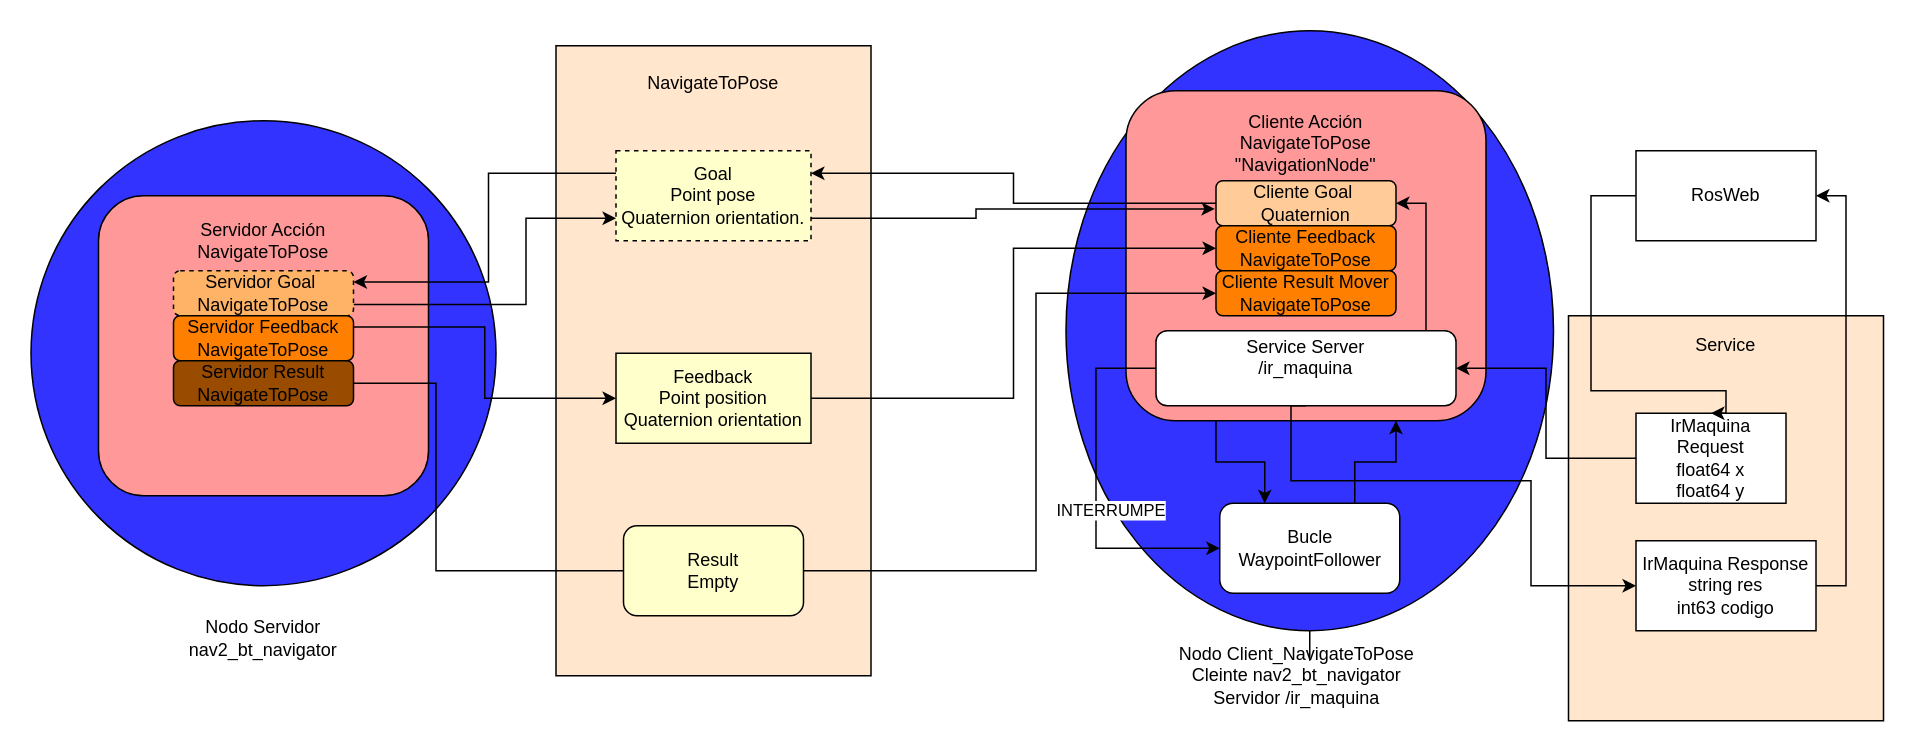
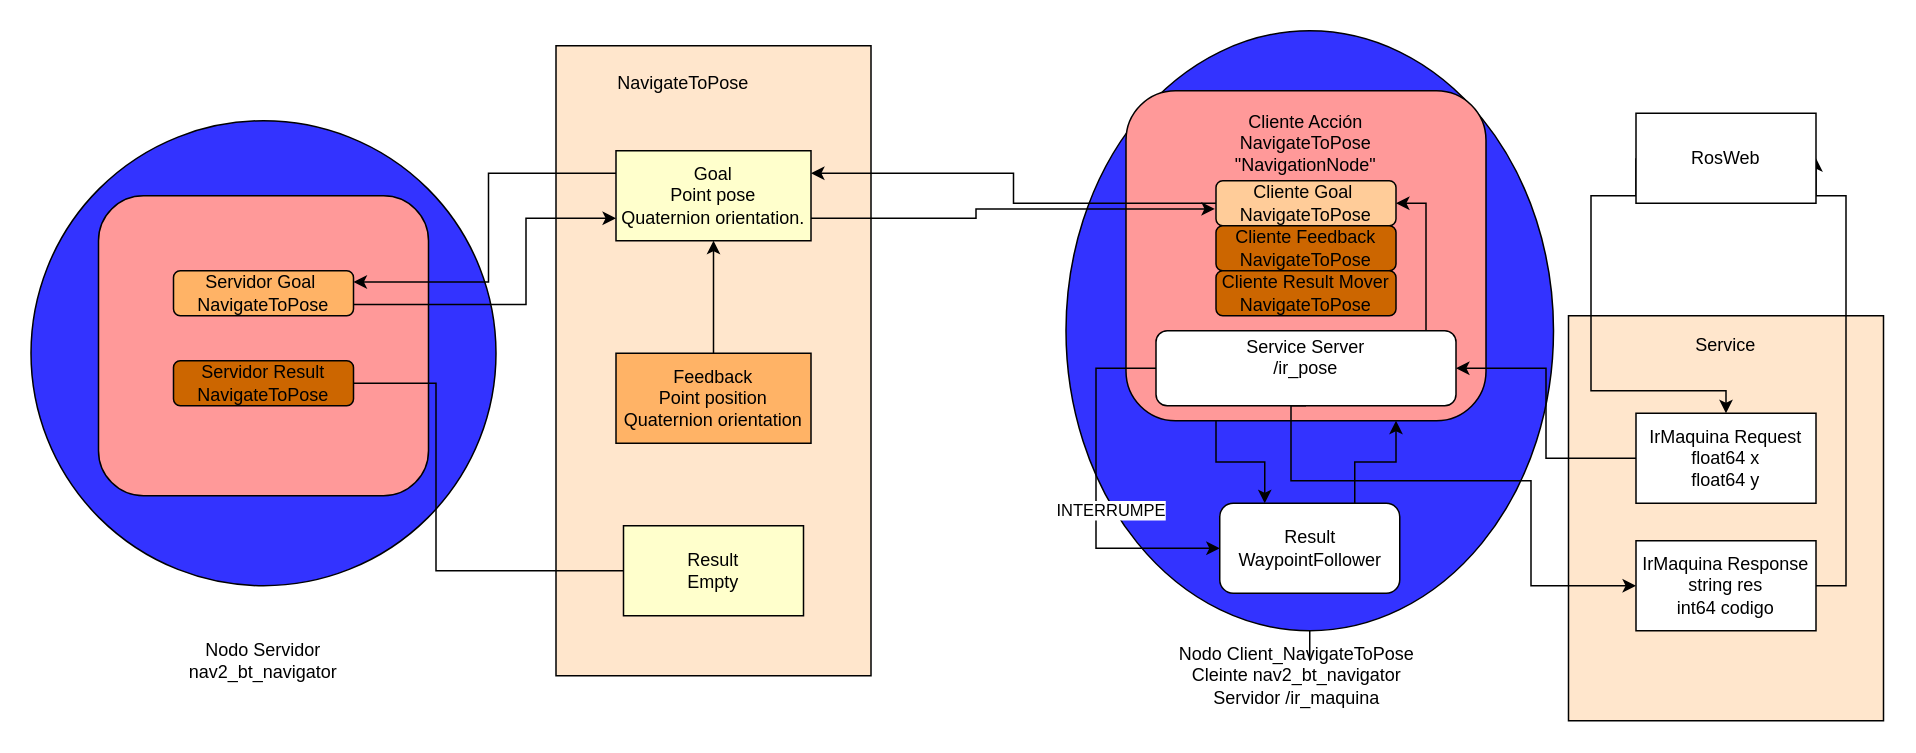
- <mxCell id="34" value="NavigateToPose" style="text;html=1;align=center;verticalAlign=middle;whiteSpace=wrap;rounded=0;" parent="1" vertex="1"><mxGeometry x="445" y="40" width="60" height="30" as="geometry" /></mxCell>
+ <mxCell id="34" value="NavigateToPose" style="text;html=1;align=center;verticalAlign=middle;whiteSpace=wrap;rounded=0;" parent="1" vertex="1"><mxGeometry x="425" y="40" width="60" height="30" as="geometry" /></mxCell>
- <mxCell id="8" value="&lt;div&gt;Goal&lt;/div&gt;&lt;div&gt;Point pose&lt;/div&gt;&lt;div&gt;Quaternion orientation.&lt;/div&gt;" style="rounded=0;whiteSpace=wrap;html=1;fillColor=#FFFFCC;dashed=1;" parent="1" vertex="1"><mxGeometry x="410" y="100" width="130" height="60" as="geometry" /></mxCell>
+ <mxCell id="8" value="&lt;div&gt;Goal&lt;/div&gt;&lt;div&gt;Point pose&lt;/div&gt;&lt;div&gt;Quaternion orientation.&lt;/div&gt;" style="rounded=0;whiteSpace=wrap;html=1;fillColor=#FFFFCC;" parent="1" vertex="1"><mxGeometry x="410" y="100" width="130" height="60" as="geometry" /></mxCell>
- <mxCell id="43" value="RosWeb" style="rounded=0;whiteSpace=wrap;html=1;" parent="1" vertex="1"><mxGeometry x="1090" y="100" width="120" height="60" as="geometry" /></mxCell>
+ <mxCell id="43" value="RosWeb" style="rounded=0;whiteSpace=wrap;html=1;" parent="1" vertex="1"><mxGeometry x="1090" y="75" width="120" height="60" as="geometry" /></mxCell>
- <mxCell id="23" value="&lt;div&gt;Cliente Goal&amp;nbsp;&lt;/div&gt;&lt;div&gt;Quaternion&lt;/div&gt;" style="rounded=1;whiteSpace=wrap;html=1;fillColor=#FFCC99;" parent="1" vertex="1"><mxGeometry x="810" y="120" width="120" height="30" as="geometry" /></mxCell>
+ <mxCell id="23" value="&lt;div&gt;Cliente Goal&amp;nbsp;&lt;/div&gt;&lt;div&gt;NavigateToPose&lt;/div&gt;" style="rounded=1;whiteSpace=wrap;html=1;fillColor=#FFCC99;" parent="1" vertex="1"><mxGeometry x="810" y="120" width="120" height="30" as="geometry" /></mxCell>
- <mxCell id="12" value="&lt;div&gt;Servidor Acción&lt;/div&gt;&lt;div&gt;NavigateToPose&lt;/div&gt;" style="text;html=1;align=center;verticalAlign=middle;whiteSpace=wrap;rounded=0;" parent="1" vertex="1"><mxGeometry x="110" y="140" width="130" height="40" as="geometry" /></mxCell>
- <mxCell id="24" value="Cliente Feedback NavigateToPose" style="rounded=1;whiteSpace=wrap;html=1;fillColor=#FF8000;" parent="1" vertex="1"><mxGeometry x="810" y="150" width="120" height="30" as="geometry" /></mxCell>
+ <mxCell id="24" value="Cliente Feedback NavigateToPose" style="rounded=1;whiteSpace=wrap;html=1;fillColor=#cc6600;" parent="1" vertex="1"><mxGeometry x="810" y="150" width="120" height="30" as="geometry" /></mxCell>
- <mxCell id="17" value="&lt;div&gt;Servidor Goal&amp;nbsp;&lt;/div&gt;&lt;div&gt;NavigateToPose&lt;/div&gt;" style="rounded=1;whiteSpace=wrap;html=1;fillColor=#FFB366;dashed=1;" parent="1" vertex="1"><mxGeometry x="115" y="180" width="120" height="30" as="geometry" /></mxCell>
+ <mxCell id="17" value="&lt;div&gt;Servidor Goal&amp;nbsp;&lt;/div&gt;&lt;div&gt;NavigateToPose&lt;/div&gt;" style="rounded=1;whiteSpace=wrap;html=1;fillColor=#FFB366;" parent="1" vertex="1"><mxGeometry x="115" y="180" width="120" height="30" as="geometry" /></mxCell>
- <mxCell id="25" value="Cliente Result Mover NavigateToPose" style="rounded=1;whiteSpace=wrap;html=1;fillColor=#ff8000;" parent="1" vertex="1"><mxGeometry x="810" y="180" width="120" height="30" as="geometry" /></mxCell>
+ <mxCell id="25" value="Cliente Result Mover NavigateToPose" style="rounded=1;whiteSpace=wrap;html=1;fillColor=#CC6600;" parent="1" vertex="1"><mxGeometry x="810" y="180" width="120" height="30" as="geometry" /></mxCell>
- <mxCell id="26" style="edgeStyle=orthogonalEdgeStyle;rounded=0;orthogonalLoop=1;jettySize=auto;html=1;entryX=0;entryY=0.5;entryDx=0;entryDy=0;" parent="1" source="9" target="24" edge="1"><mxGeometry relative="1" as="geometry" /></mxCell>
+ <mxCell id="26" style="edgeStyle=orthogonalEdgeStyle;rounded=0;orthogonalLoop=1;jettySize=auto;html=1;" parent="1" source="9" target="8" edge="1"><mxGeometry relative="1" as="geometry" /></mxCell>
- <mxCell id="19" value="Servidor Feedback NavigateToPose" style="rounded=1;whiteSpace=wrap;html=1;fillColor=#FF8000;" parent="1" vertex="1"><mxGeometry x="115" y="210" width="120" height="30" as="geometry" /></mxCell>
- <mxCell id="18" style="edgeStyle=orthogonalEdgeStyle;rounded=0;orthogonalLoop=1;jettySize=auto;html=1;exitX=1;exitY=0.25;exitDx=0;exitDy=0;" parent="1" source="19" target="9" edge="1"><mxGeometry relative="1" as="geometry" /></mxCell>
- <mxCell id="33" value="&lt;div&gt;Service Server&lt;/div&gt;&lt;div&gt;/ir_maquina&lt;/div&gt;&lt;div&gt;&lt;br&gt;&lt;/div&gt;" style="text;html=1;align=center;verticalAlign=middle;whiteSpace=wrap;rounded=0;" parent="1" vertex="1"><mxGeometry x="795" y="230" width="150" height="30" as="geometry" /></mxCell>
+ <mxCell id="33" value="&lt;div&gt;Service Server&lt;/div&gt;&lt;div&gt;/ir_pose&lt;/div&gt;&lt;div&gt;&lt;br&gt;&lt;/div&gt;" style="text;html=1;align=center;verticalAlign=middle;whiteSpace=wrap;rounded=0;" parent="1" vertex="1"><mxGeometry x="795" y="230" width="150" height="30" as="geometry" /></mxCell>
- <mxCell id="21" value="Servidor Result NavigateToPose" style="rounded=1;whiteSpace=wrap;html=1;fillColor=#994C00;" parent="1" vertex="1"><mxGeometry x="115" y="240" width="120" height="30" as="geometry" /></mxCell>
+ <mxCell id="21" value="Servidor Result NavigateToPose" style="rounded=1;whiteSpace=wrap;html=1;fillColor=#cc6600;" parent="1" vertex="1"><mxGeometry x="115" y="240" width="120" height="30" as="geometry" /></mxCell>
- <mxCell id="9" value="&lt;div&gt;Feedback&lt;/div&gt;&lt;div&gt;Point position&lt;/div&gt;&lt;div&gt;Quaternion orientation&lt;/div&gt;" style="rounded=0;whiteSpace=wrap;html=1;fillColor=#FFFFCC;" parent="1" vertex="1"><mxGeometry x="410" y="235" width="130" height="60" as="geometry" /></mxCell>
+ <mxCell id="9" value="&lt;div&gt;Feedback&lt;/div&gt;&lt;div&gt;Point position&lt;/div&gt;&lt;div&gt;Quaternion orientation&lt;/div&gt;" style="rounded=0;whiteSpace=wrap;html=1;fillColor=#ffb366;" parent="1" vertex="1"><mxGeometry x="410" y="235" width="130" height="60" as="geometry" /></mxCell>
- <mxCell id="38" value="&lt;div&gt;&lt;span style=&quot;background-color: transparent; color: light-dark(rgb(0, 0, 0), rgb(255, 255, 255));&quot;&gt;IrMaquina Request&lt;/span&gt;&lt;/div&gt;&lt;div&gt;&lt;span style=&quot;background-color: transparent; color: light-dark(rgb(0, 0, 0), rgb(255, 255, 255));&quot;&gt;float64 x&lt;/span&gt;&lt;/div&gt;&lt;div&gt;float64 y&lt;/div&gt;" style="rounded=0;whiteSpace=wrap;html=1;" parent="1" vertex="1"><mxGeometry x="1090" y="275" width="100" height="60" as="geometry" /></mxCell>
+ <mxCell id="38" value="&lt;div&gt;&lt;span style=&quot;background-color: transparent; color: light-dark(rgb(0, 0, 0), rgb(255, 255, 255));&quot;&gt;IrMaquina Request&lt;/span&gt;&lt;/div&gt;&lt;div&gt;&lt;span style=&quot;background-color: transparent; color: light-dark(rgb(0, 0, 0), rgb(255, 255, 255));&quot;&gt;float64 x&lt;/span&gt;&lt;/div&gt;&lt;div&gt;float64 y&lt;/div&gt;" style="rounded=0;whiteSpace=wrap;html=1;" parent="1" vertex="1"><mxGeometry x="1090" y="275" width="120" height="60" as="geometry" /></mxCell>
- <mxCell id="29" style="edgeStyle=orthogonalEdgeStyle;rounded=0;orthogonalLoop=1;jettySize=auto;html=1;exitX=1;exitY=0.5;exitDx=0;exitDy=0;entryX=0;entryY=0.5;entryDx=0;entryDy=0;" parent="1" source="10" target="25" edge="1"><mxGeometry relative="1" as="geometry"><Array as="points"><mxPoint x="690" y="380" /><mxPoint x="690" y="195" /></Array></mxGeometry></mxCell>
- <mxCell id="45" value="Bucle WaypointFollower" style="rounded=1;whiteSpace=wrap;html=1;" vertex="1" parent="1"><mxGeometry x="812.5" y="335" width="120" height="60" as="geometry" /></mxCell>
+ <mxCell id="45" value="Result WaypointFollower" style="rounded=1;whiteSpace=wrap;html=1;" vertex="1" parent="1"><mxGeometry x="812.5" y="335" width="120" height="60" as="geometry" /></mxCell>
- <mxCell id="10" value="&lt;div&gt;Result &lt;br&gt;&lt;/div&gt;&lt;div&gt;Empty&lt;/div&gt;" style="whiteSpace=wrap;html=1;fillColor=#FFFFCC;rounded=1;" parent="1" vertex="1"><mxGeometry x="415" y="350" width="120" height="60" as="geometry" /></mxCell>
+ <mxCell id="10" value="&lt;div&gt;Result &lt;br&gt;&lt;/div&gt;&lt;div&gt;Empty&lt;/div&gt;" style="rounded=0;whiteSpace=wrap;html=1;fillColor=#FFFFCC;" parent="1" vertex="1"><mxGeometry x="415" y="350" width="120" height="60" as="geometry" /></mxCell>
- <mxCell id="37" value="&lt;div&gt;&lt;span style=&quot;background-color: transparent; color: light-dark(rgb(0, 0, 0), rgb(255, 255, 255));&quot;&gt;IrMaquina Response&lt;/span&gt;&lt;/div&gt;&lt;div&gt;string res&lt;/div&gt;&lt;div&gt;int63 codigo&lt;/div&gt;" style="rounded=0;whiteSpace=wrap;html=1;" parent="1" vertex="1"><mxGeometry x="1090" y="360" width="120" height="60" as="geometry" /></mxCell>
+ <mxCell id="37" value="&lt;div&gt;&lt;span style=&quot;background-color: transparent; color: light-dark(rgb(0, 0, 0), rgb(255, 255, 255));&quot;&gt;IrMaquina Response&lt;/span&gt;&lt;/div&gt;&lt;div&gt;string res&lt;/div&gt;&lt;div&gt;int64 codigo&lt;/div&gt;" style="rounded=0;whiteSpace=wrap;html=1;" parent="1" vertex="1"><mxGeometry x="1090" y="360" width="120" height="60" as="geometry" /></mxCell>
- <mxCell id="5" value="&lt;div&gt;Nodo Servidor &lt;br&gt;&lt;/div&gt;&lt;div&gt;nav2_bt_navigator&lt;/div&gt;" style="text;html=1;align=center;verticalAlign=middle;whiteSpace=wrap;rounded=0;" parent="1" vertex="1"><mxGeometry x="145" y="410" width="60" height="30" as="geometry" /></mxCell>
+ <mxCell id="5" value="&lt;div&gt;Nodo Servidor &lt;br&gt;&lt;/div&gt;&lt;div&gt;nav2_bt_navigator&lt;/div&gt;" style="text;html=1;align=center;verticalAlign=middle;whiteSpace=wrap;rounded=0;" parent="1" vertex="1"><mxGeometry x="145" y="425" width="60" height="30" as="geometry" /></mxCell>
